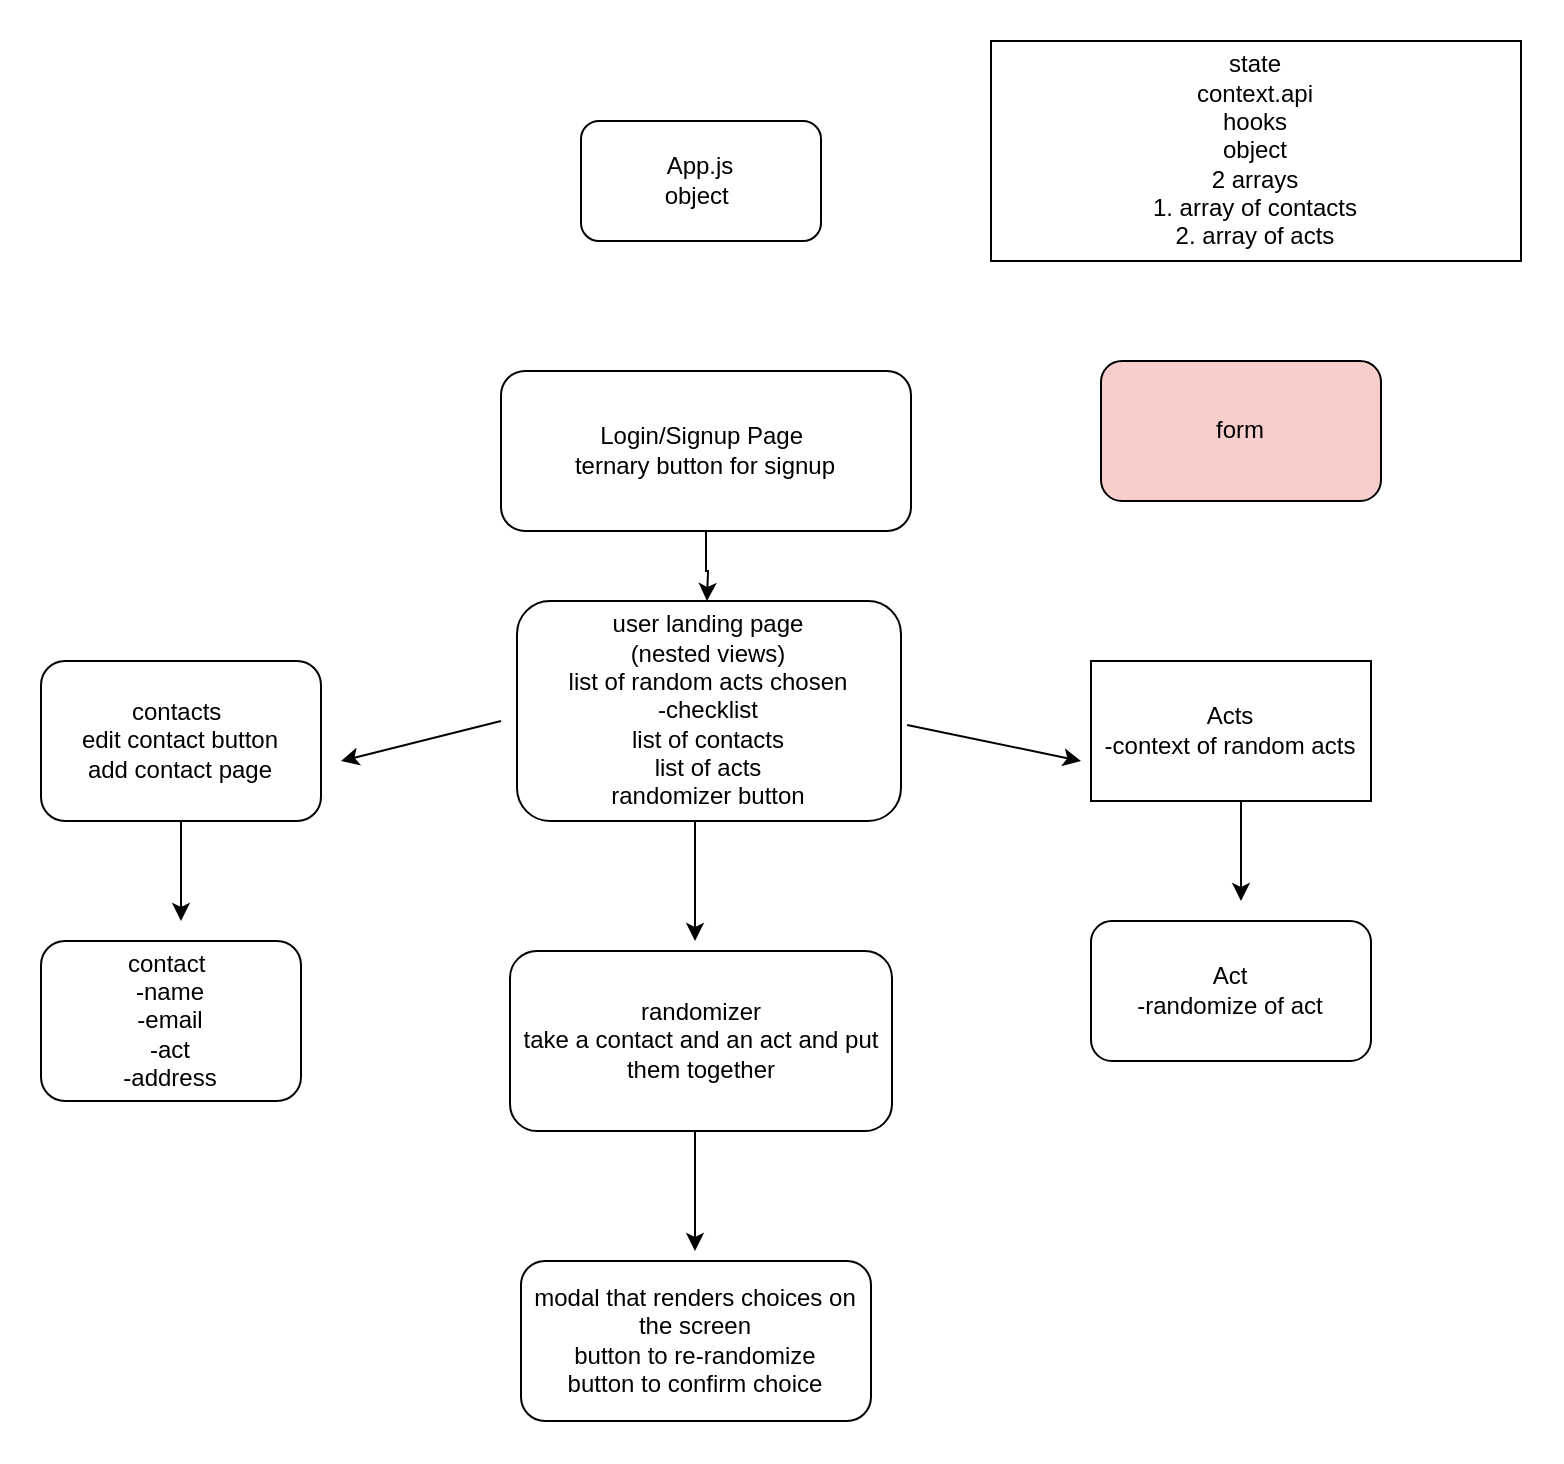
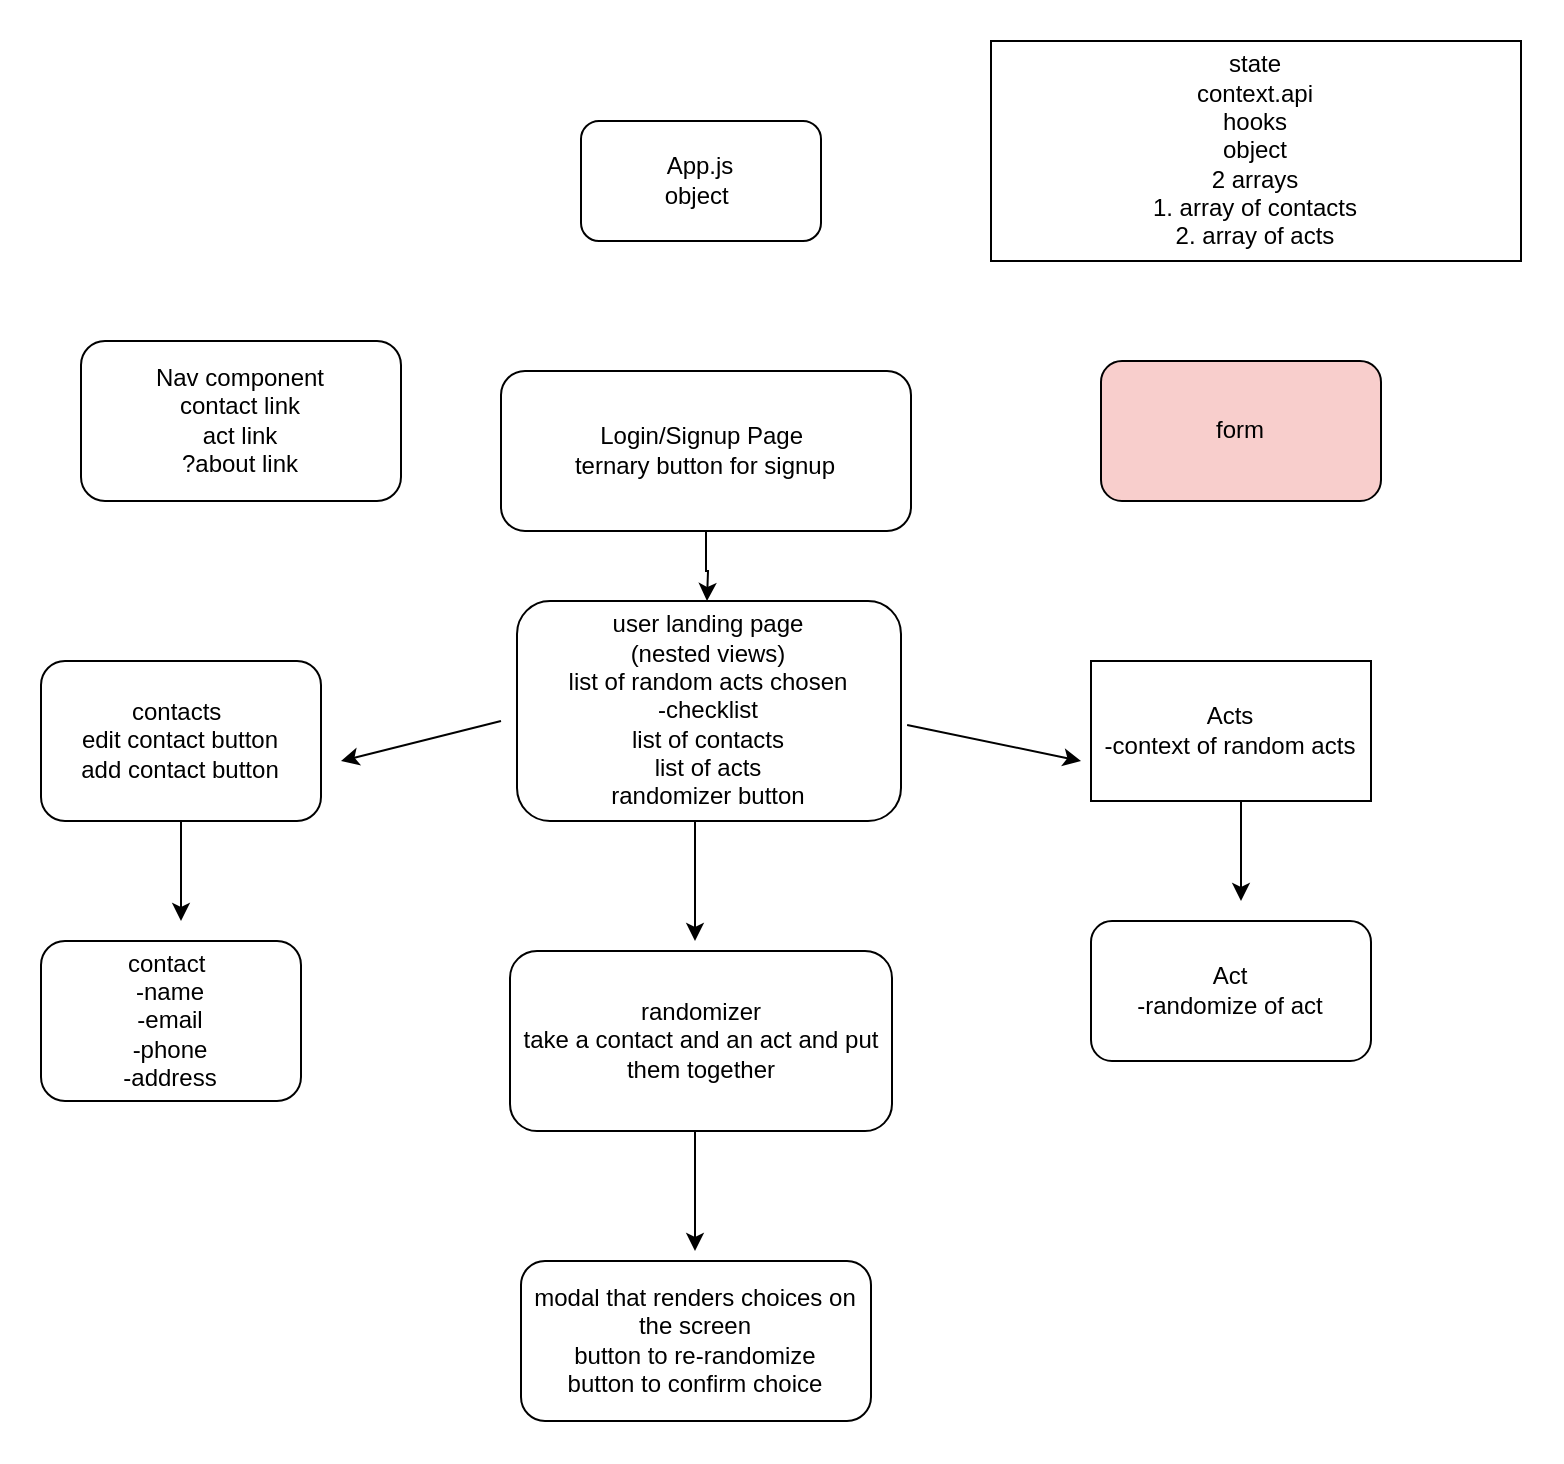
+ <mxCell id="5" value="Nav component&lt;br&gt;contact link&lt;br&gt;act link&lt;br&gt;?about link" style="rounded=1;whiteSpace=wrap;html=1;" parent="1" vertex="1"><mxGeometry x="40" y="170" width="160" height="80" as="geometry" /></mxCell>
- <mxCell id="10" value="contacts&amp;nbsp;&lt;br&gt;edit contact button&lt;br&gt;add contact page" style="rounded=1;whiteSpace=wrap;html=1;" parent="1" vertex="1"><mxGeometry x="20" y="330" width="140" height="80" as="geometry" /></mxCell>
+ <mxCell id="10" value="contacts&amp;nbsp;&lt;br&gt;edit contact button&lt;br&gt;add contact button" style="rounded=1;whiteSpace=wrap;html=1;" parent="1" vertex="1"><mxGeometry x="20" y="330" width="140" height="80" as="geometry" /></mxCell>
- <mxCell id="12" value="contact&amp;nbsp;&lt;br&gt;-name&lt;br&gt;-email&lt;br&gt;-act&lt;br&gt;-address" style="rounded=1;whiteSpace=wrap;html=1;" parent="1" vertex="1"><mxGeometry x="20" y="470" width="130" height="80" as="geometry" /></mxCell>
+ <mxCell id="12" value="contact&amp;nbsp;&lt;br&gt;-name&lt;br&gt;-email&lt;br&gt;-phone&lt;br&gt;-address" style="rounded=1;whiteSpace=wrap;html=1;" parent="1" vertex="1"><mxGeometry x="20" y="470" width="130" height="80" as="geometry" /></mxCell>
